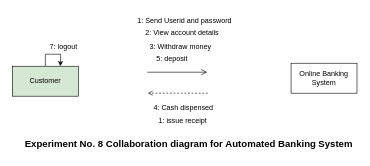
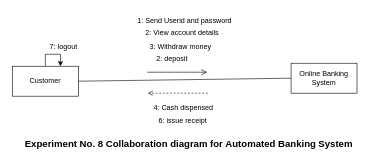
- <mxCell id="12" value="5: deposit" style="text;html=1;align=center;verticalAlign=middle;resizable=0;points=[];autosize=1;strokeColor=none;fillColor=none;" parent="1" vertex="1"><mxGeometry x="246" y="82" width="80" height="30" as="geometry" /></mxCell>
+ <mxCell id="12" value="2: deposit" style="text;html=1;align=center;verticalAlign=middle;resizable=0;points=[];autosize=1;strokeColor=none;fillColor=none;" parent="1" vertex="1"><mxGeometry x="246" y="82" width="80" height="30" as="geometry" /></mxCell>
+ <mxCell id="5" value="" style="endArrow=none;startArrow=none;endFill=0;startFill=0;endSize=2;html=1;verticalAlign=bottom;labelBackgroundColor=none;strokeWidth=1;rounded=0;entryX=0;entryY=0.5;entryDx=0;entryDy=0;exitX=1;exitY=0.5;exitDx=0;exitDy=0;startSize=4;" parent="1" source="3" target="4" edge="1"><mxGeometry width="160" relative="1" as="geometry"><mxPoint x="130" y="134.5" as="sourcePoint" /><mxPoint x="290" y="134.5" as="targetPoint" /></mxGeometry></mxCell>
- <mxCell id="3" value="Customer" style="html=1;whiteSpace=wrap;fillColor=#d5e8d4;" parent="1" vertex="1"><mxGeometry x="20" y="110" width="110" height="50" as="geometry" /></mxCell>
+ <mxCell id="3" value="Customer" style="html=1;whiteSpace=wrap;" parent="1" vertex="1"><mxGeometry x="20" y="110" width="110" height="50" as="geometry" /></mxCell>
- <mxCell id="13" value="1: issue receipt" style="text;html=1;align=center;verticalAlign=middle;resizable=0;points=[];autosize=1;strokeColor=none;fillColor=none;" parent="1" vertex="1"><mxGeometry x="254" y="187" width="100" height="30" as="geometry" /></mxCell>
+ <mxCell id="13" value="6: issue receipt" style="text;html=1;align=center;verticalAlign=middle;resizable=0;points=[];autosize=1;strokeColor=none;fillColor=none;" parent="1" vertex="1"><mxGeometry x="254" y="187" width="100" height="30" as="geometry" /></mxCell>
